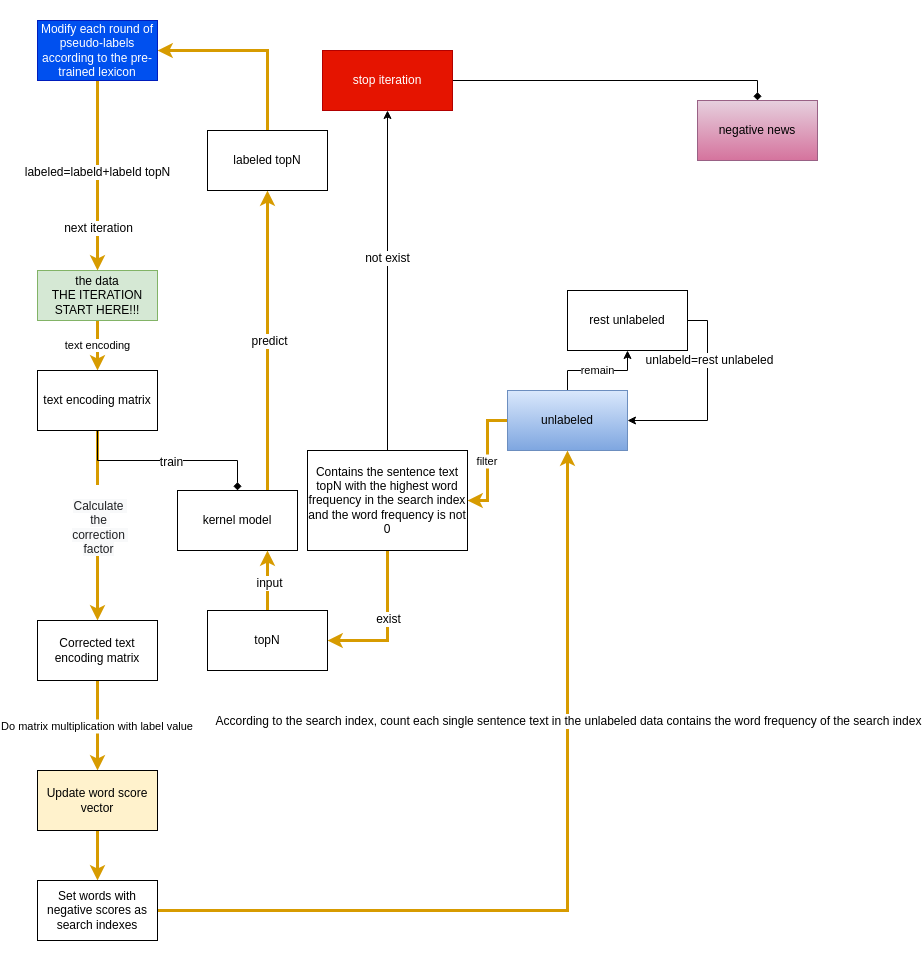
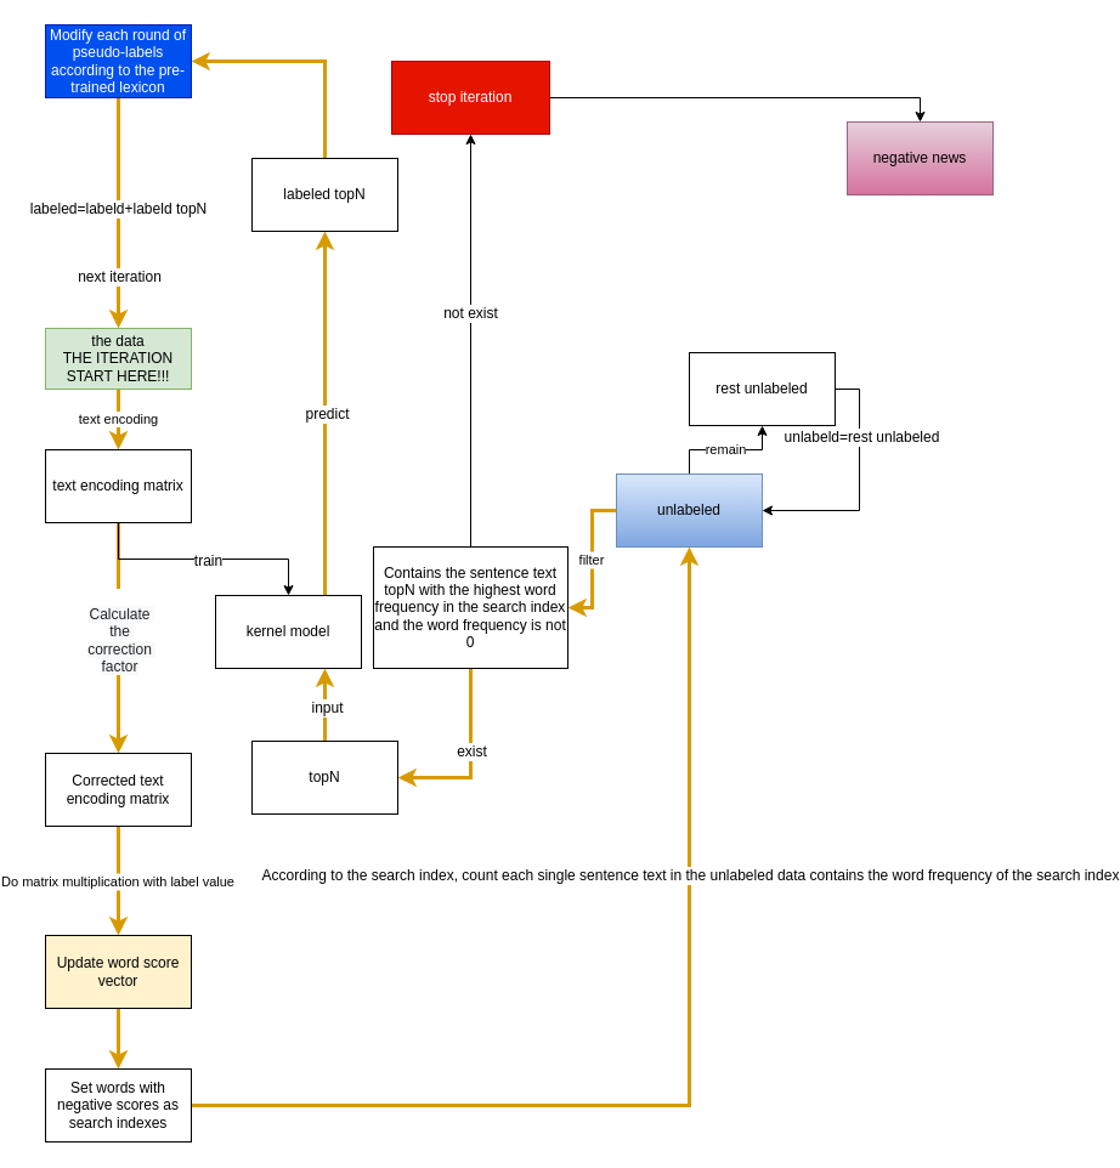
- <mxCell id="32" style="edgeStyle=orthogonalEdgeStyle;rounded=0;orthogonalLoop=1;jettySize=auto;html=1;entryX=0.5;entryY=0;entryDx=0;entryDy=0;labelBackgroundColor=#FF9933;strokeWidth=1;fontColor=#FF8000;strokeColor=#000000;endArrow=diamond;" parent="1" source="33" target="39" edge="1"><mxGeometry relative="1" as="geometry" /></mxCell>
+ <mxCell id="32" style="edgeStyle=orthogonalEdgeStyle;rounded=0;orthogonalLoop=1;jettySize=auto;html=1;entryX=0.5;entryY=0;entryDx=0;entryDy=0;labelBackgroundColor=#FF9933;strokeWidth=1;fontColor=#FF8000;strokeColor=#000000;" parent="1" source="33" target="39" edge="1"><mxGeometry relative="1" as="geometry" /></mxCell>
- <mxCell id="4" style="edgeStyle=orthogonalEdgeStyle;rounded=0;orthogonalLoop=1;jettySize=auto;html=1;exitX=0.5;exitY=1;exitDx=0;exitDy=0;entryX=0.5;entryY=0;entryDx=0;entryDy=0;endArrow=diamond;" parent="1" source="40" target="20" edge="1"><mxGeometry relative="1" as="geometry" /></mxCell>
+ <mxCell id="4" style="edgeStyle=orthogonalEdgeStyle;rounded=0;orthogonalLoop=1;jettySize=auto;html=1;exitX=0.5;exitY=1;exitDx=0;exitDy=0;entryX=0.5;entryY=0;entryDx=0;entryDy=0;" parent="1" source="40" target="20" edge="1"><mxGeometry relative="1" as="geometry" /></mxCell>
